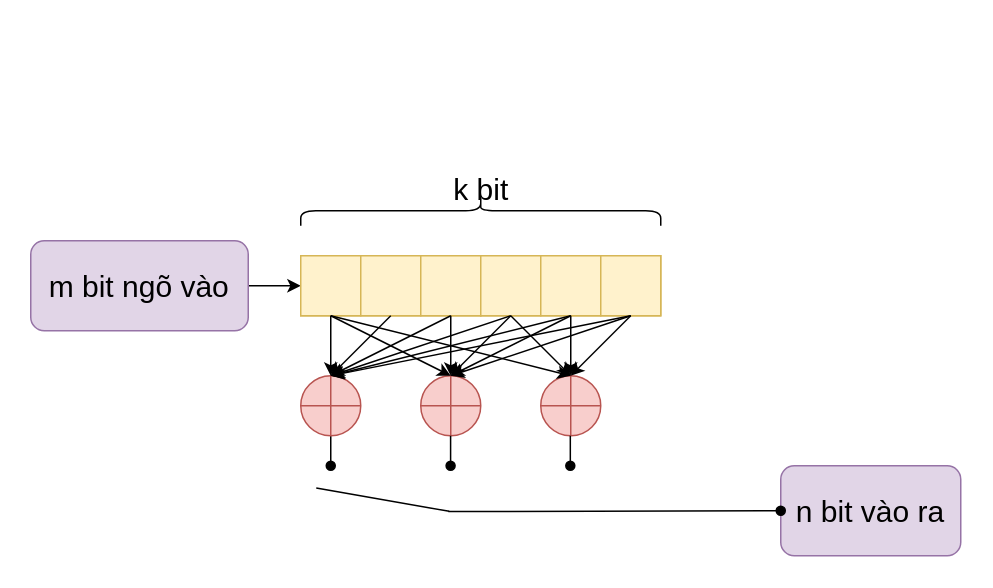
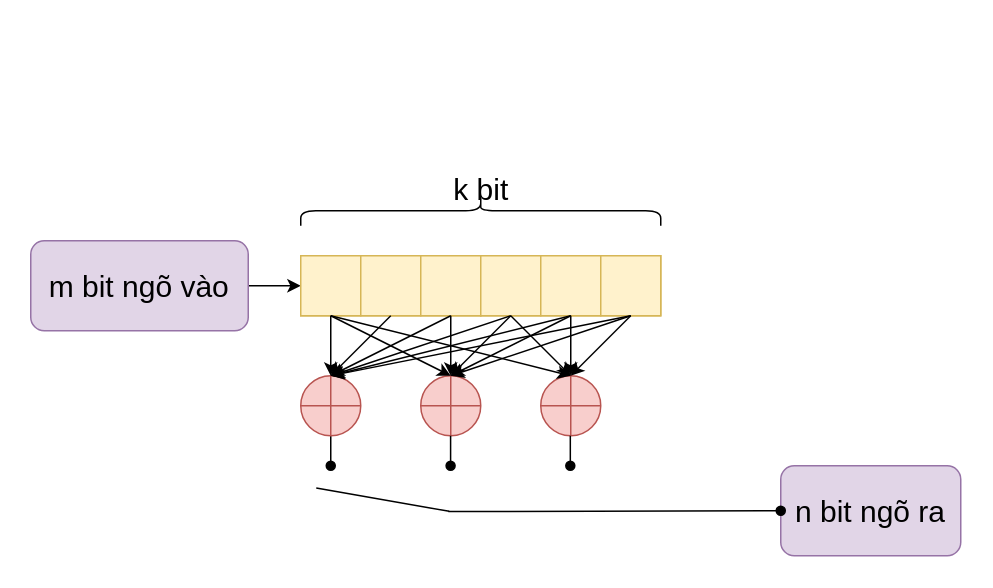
- <mxCell id="33" value="&lt;font style=&quot;font-size: 20px;&quot;&gt;n bit vào ra&lt;/font&gt;" style="rounded=1;whiteSpace=wrap;html=1;fillColor=#e1d5e7;strokeColor=#9673a6;" parent="1" vertex="1"><mxGeometry x="520" y="310" width="120" height="60" as="geometry" /></mxCell>
+ <mxCell id="33" value="&lt;font style=&quot;font-size: 20px;&quot;&gt;n bit ngõ ra&lt;/font&gt;" style="rounded=1;whiteSpace=wrap;html=1;fillColor=#e1d5e7;strokeColor=#9673a6;" parent="1" vertex="1"><mxGeometry x="520" y="310" width="120" height="60" as="geometry" /></mxCell>
